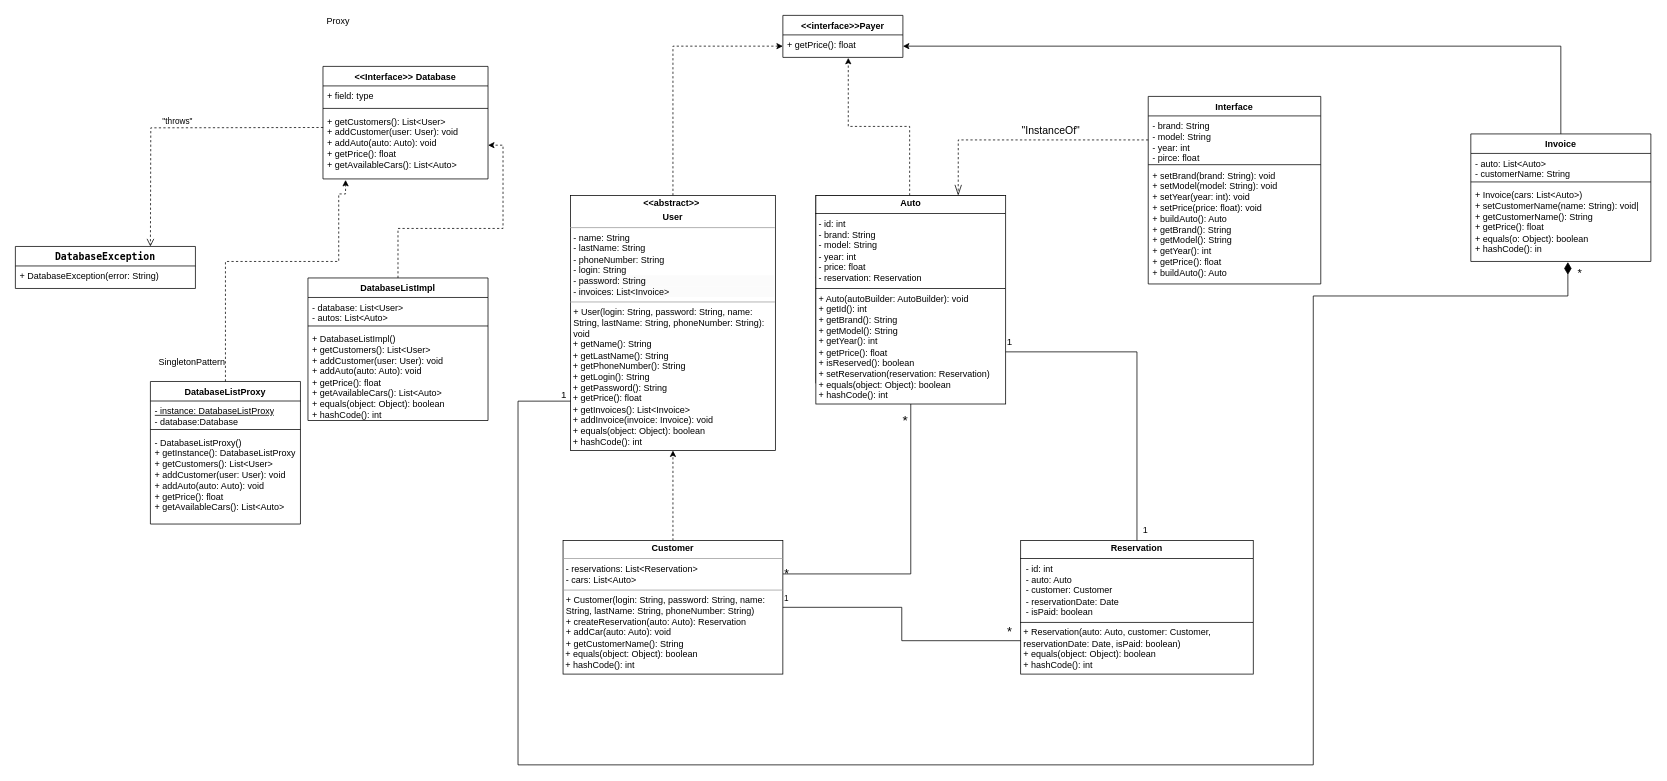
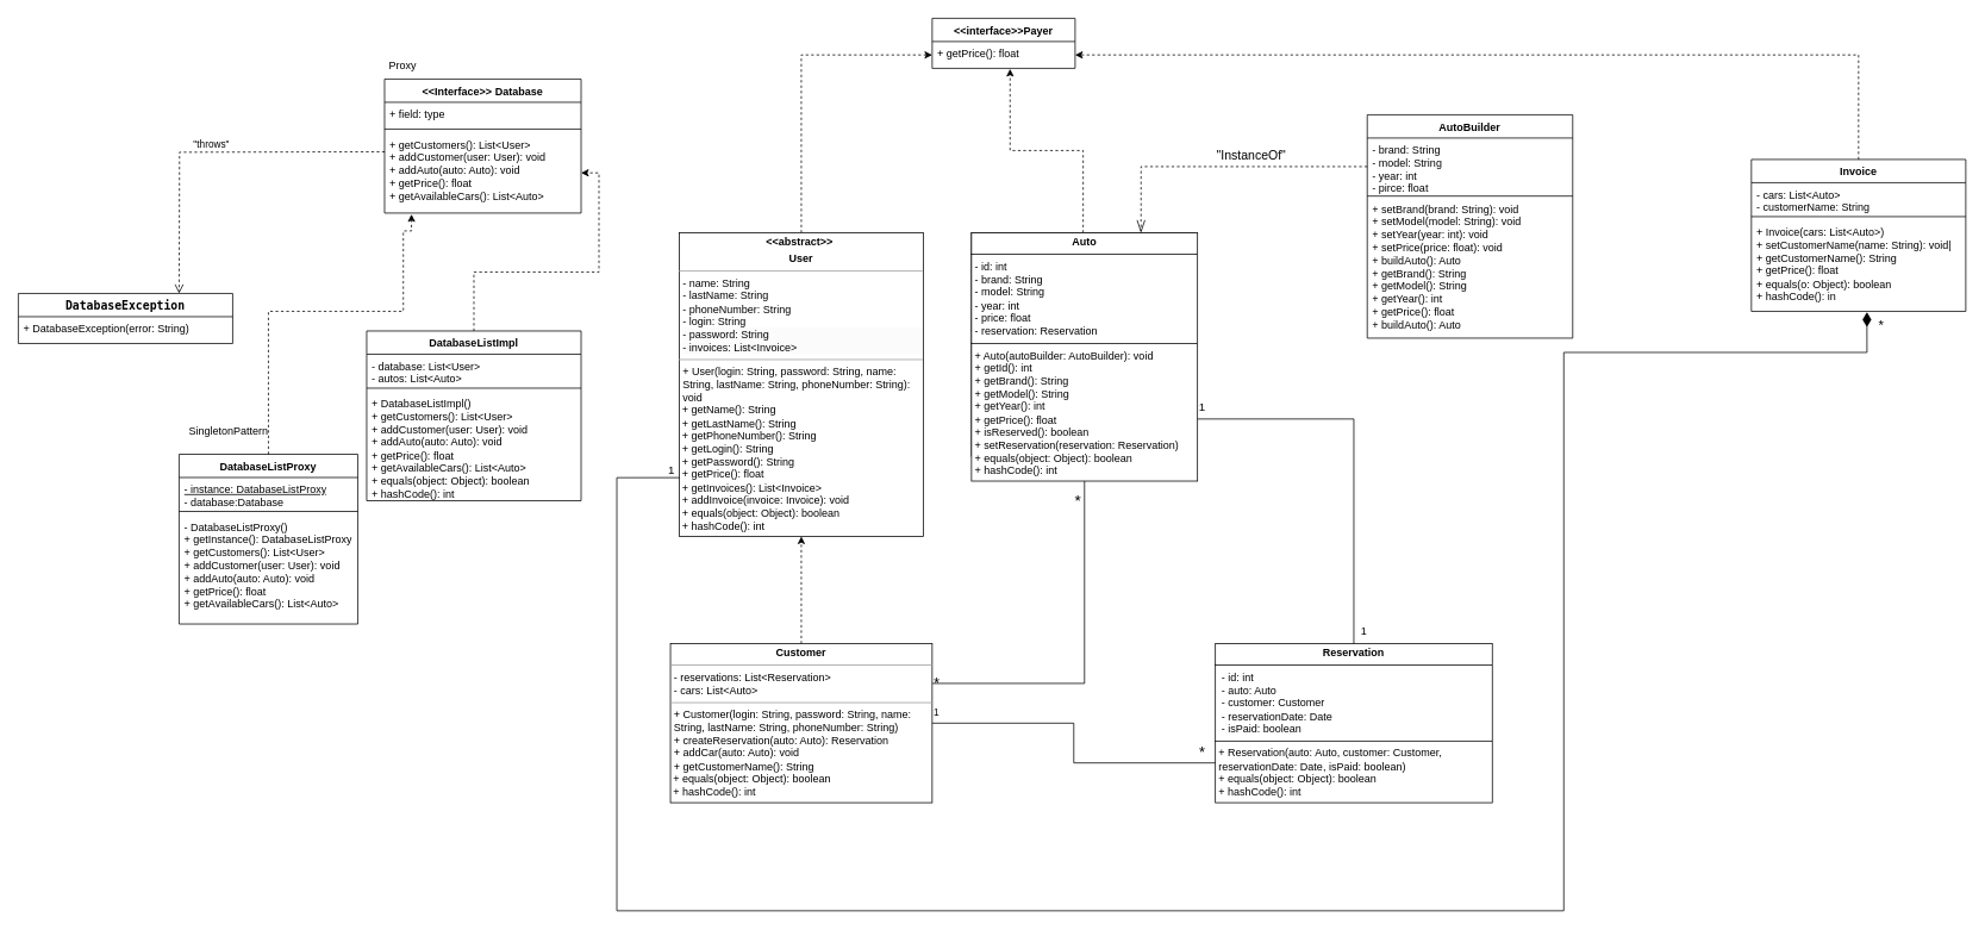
- <mxCell id="38" value="Proxy" style="text;html=1;align=center;verticalAlign=middle;resizable=0;points=[];autosize=1;strokeColor=none;fillColor=none;" vertex="1" parent="1"><mxGeometry x="425" y="13" width="50" height="30" as="geometry" /></mxCell>
+ <mxCell id="38" value="Proxy" style="text;html=1;align=center;verticalAlign=middle;resizable=0;points=[];autosize=1;strokeColor=none;fillColor=none;" vertex="1" parent="1"><mxGeometry x="425" y="58" width="50" height="30" as="geometry" /></mxCell>
- <mxCell id="24" style="edgeStyle=orthogonalEdgeStyle;rounded=0;orthogonalLoop=1;jettySize=auto;html=1;entryX=1;entryY=0.5;entryDx=0;entryDy=0;dashed=0;" edge="1" parent="1" source="25" target="23"><mxGeometry relative="1" as="geometry" /></mxCell>
+ <mxCell id="24" style="edgeStyle=orthogonalEdgeStyle;rounded=0;orthogonalLoop=1;jettySize=auto;html=1;entryX=1;entryY=0.5;entryDx=0;entryDy=0;dashed=1;" edge="1" parent="1" source="25" target="23"><mxGeometry relative="1" as="geometry" /></mxCell>
- <mxCell id="11" value="Interface" style="swimlane;fontStyle=1;align=center;verticalAlign=top;childLayout=stackLayout;horizontal=1;startSize=26;horizontalStack=0;resizeParent=1;resizeParentMax=0;resizeLast=0;collapsible=1;marginBottom=0;whiteSpace=wrap;html=1;" vertex="1" parent="1"><mxGeometry x="1530" y="128" width="230" height="250" as="geometry" /></mxCell>
+ <mxCell id="11" value="AutoBuilder" style="swimlane;fontStyle=1;align=center;verticalAlign=top;childLayout=stackLayout;horizontal=1;startSize=26;horizontalStack=0;resizeParent=1;resizeParentMax=0;resizeLast=0;collapsible=1;marginBottom=0;whiteSpace=wrap;html=1;" vertex="1" parent="1"><mxGeometry x="1530" y="128" width="230" height="250" as="geometry" /></mxCell>
- <mxCell id="26" value="- auto: List&amp;lt;Auto&amp;gt;&lt;div&gt;- сustomerName: String&amp;nbsp;&lt;br&gt;&lt;/div&gt;" style="text;strokeColor=none;fillColor=none;align=left;verticalAlign=top;spacingLeft=4;spacingRight=4;overflow=hidden;rotatable=0;points=[[0,0.5],[1,0.5]];portConstraint=eastwest;whiteSpace=wrap;html=1;" vertex="1" parent="25"><mxGeometry y="26" width="240" height="34" as="geometry" /></mxCell>
+ <mxCell id="26" value="- cars: List&amp;lt;Auto&amp;gt;&lt;div&gt;- сustomerName: String&amp;nbsp;&lt;br&gt;&lt;/div&gt;" style="text;strokeColor=none;fillColor=none;align=left;verticalAlign=top;spacingLeft=4;spacingRight=4;overflow=hidden;rotatable=0;points=[[0,0.5],[1,0.5]];portConstraint=eastwest;whiteSpace=wrap;html=1;" vertex="1" parent="25"><mxGeometry y="26" width="240" height="34" as="geometry" /></mxCell>
